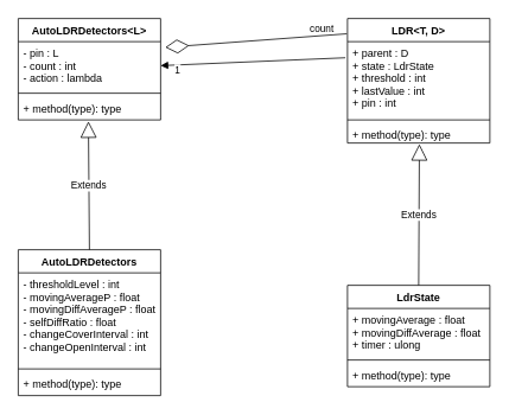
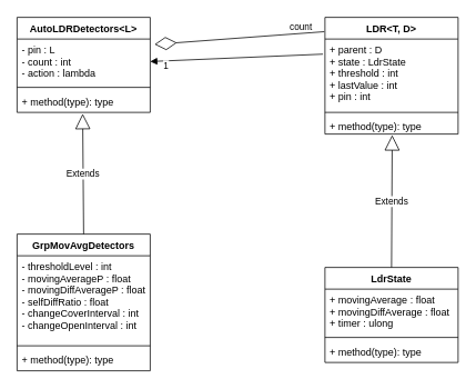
- <mxCell id="17" value="AutoLDRDetectors" style="swimlane;fontStyle=1;align=center;verticalAlign=top;childLayout=stackLayout;horizontal=1;startSize=26;horizontalStack=0;resizeParent=1;resizeParentMax=0;resizeLast=0;collapsible=1;marginBottom=0;" vertex="1" parent="1"><mxGeometry x="20" y="280" width="160" height="164" as="geometry" /></mxCell>
+ <mxCell id="17" value="GrpMovAvgDetectors" style="swimlane;fontStyle=1;align=center;verticalAlign=top;childLayout=stackLayout;horizontal=1;startSize=26;horizontalStack=0;resizeParent=1;resizeParentMax=0;resizeLast=0;collapsible=1;marginBottom=0;" vertex="1" parent="1"><mxGeometry x="20" y="280" width="160" height="164" as="geometry" /></mxCell>
